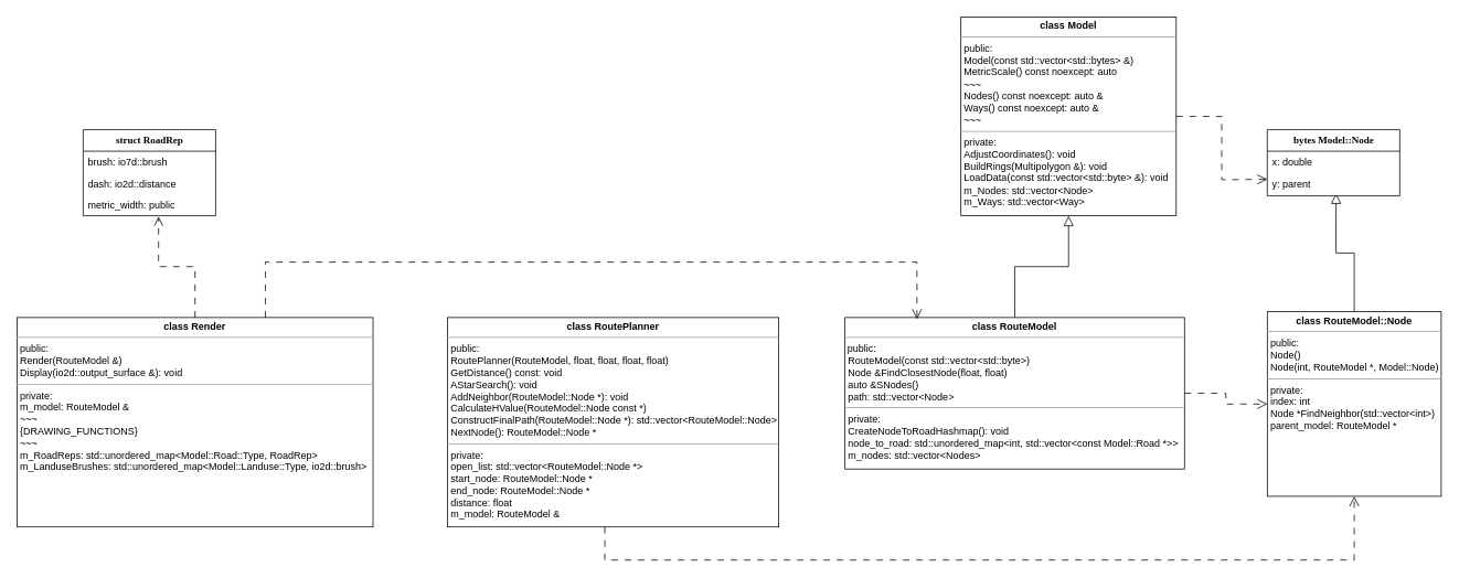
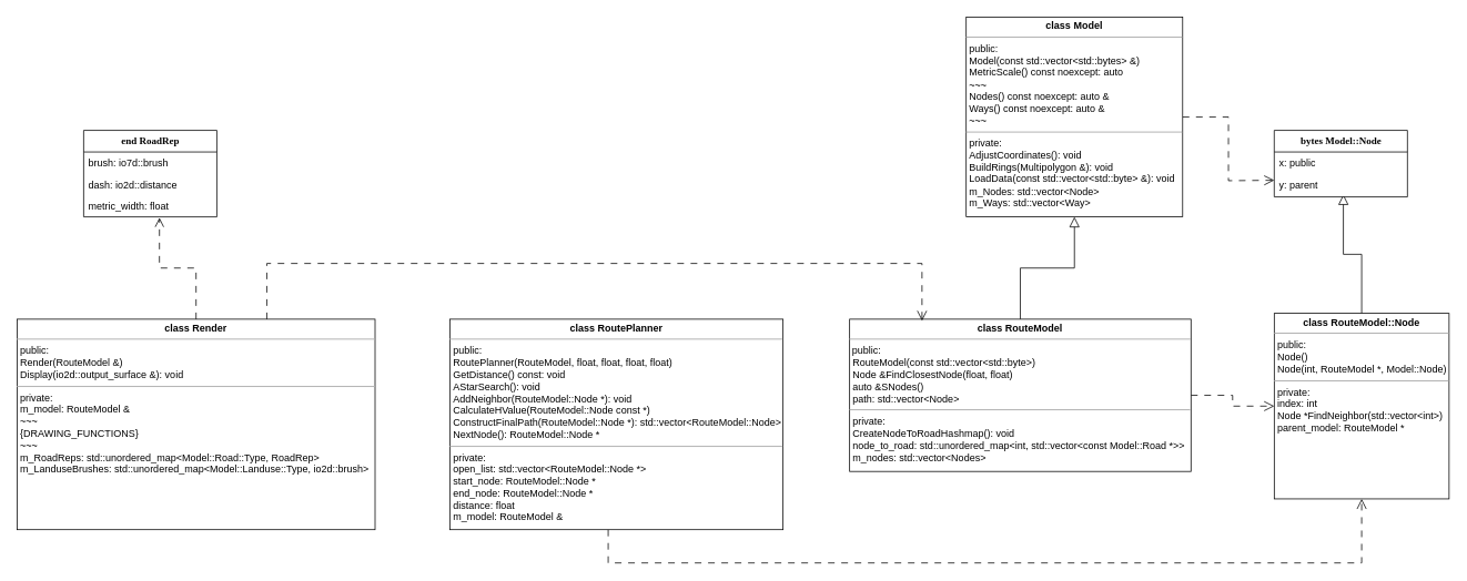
- <mxCell id="13" value="&lt;font style=&quot;font-size: 12px;&quot;&gt;&lt;b&gt;struct RoadRep&lt;/b&gt;&lt;/font&gt;" style="swimlane;html=1;fontStyle=0;childLayout=stackLayout;horizontal=1;startSize=26;fillColor=none;horizontalStack=0;resizeParent=1;resizeLast=0;collapsible=1;marginBottom=0;swimlaneFillColor=#ffffff;rounded=0;shadow=0;comic=0;labelBackgroundColor=none;strokeWidth=1;fontFamily=Verdana;fontSize=10;align=center;" vertex="1" parent="1"><mxGeometry x="100" y="156" width="160" height="104" as="geometry" /></mxCell>
+ <mxCell id="13" value="&lt;font style=&quot;font-size: 12px;&quot;&gt;&lt;b&gt;end RoadRep&lt;/b&gt;&lt;/font&gt;" style="swimlane;html=1;fontStyle=0;childLayout=stackLayout;horizontal=1;startSize=26;fillColor=none;horizontalStack=0;resizeParent=1;resizeLast=0;collapsible=1;marginBottom=0;swimlaneFillColor=#ffffff;rounded=0;shadow=0;comic=0;labelBackgroundColor=none;strokeWidth=1;fontFamily=Verdana;fontSize=10;align=center;" vertex="1" parent="1"><mxGeometry x="100" y="156" width="160" height="104" as="geometry" /></mxCell>
- <mxCell id="19" value="x: double" style="text;html=1;strokeColor=none;fillColor=none;align=left;verticalAlign=top;spacingLeft=4;spacingRight=4;whiteSpace=wrap;overflow=hidden;rotatable=0;points=[[0,0.5],[1,0.5]];portConstraint=eastwest;" vertex="1" parent="18"><mxGeometry y="26" width="160" height="26" as="geometry" /></mxCell>
+ <mxCell id="19" value="x: public" style="text;html=1;strokeColor=none;fillColor=none;align=left;verticalAlign=top;spacingLeft=4;spacingRight=4;whiteSpace=wrap;overflow=hidden;rotatable=0;points=[[0,0.5],[1,0.5]];portConstraint=eastwest;" vertex="1" parent="18"><mxGeometry y="26" width="160" height="26" as="geometry" /></mxCell>
- <mxCell id="16" value="metric_width: public" style="text;html=1;strokeColor=none;fillColor=none;align=left;verticalAlign=top;spacingLeft=4;spacingRight=4;whiteSpace=wrap;overflow=hidden;rotatable=0;points=[[0,0.5],[1,0.5]];portConstraint=eastwest;" vertex="1" parent="13"><mxGeometry y="78" width="160" height="26" as="geometry" /></mxCell>
+ <mxCell id="16" value="metric_width: float" style="text;html=1;strokeColor=none;fillColor=none;align=left;verticalAlign=top;spacingLeft=4;spacingRight=4;whiteSpace=wrap;overflow=hidden;rotatable=0;points=[[0,0.5],[1,0.5]];portConstraint=eastwest;" vertex="1" parent="13"><mxGeometry y="78" width="160" height="26" as="geometry" /></mxCell>
